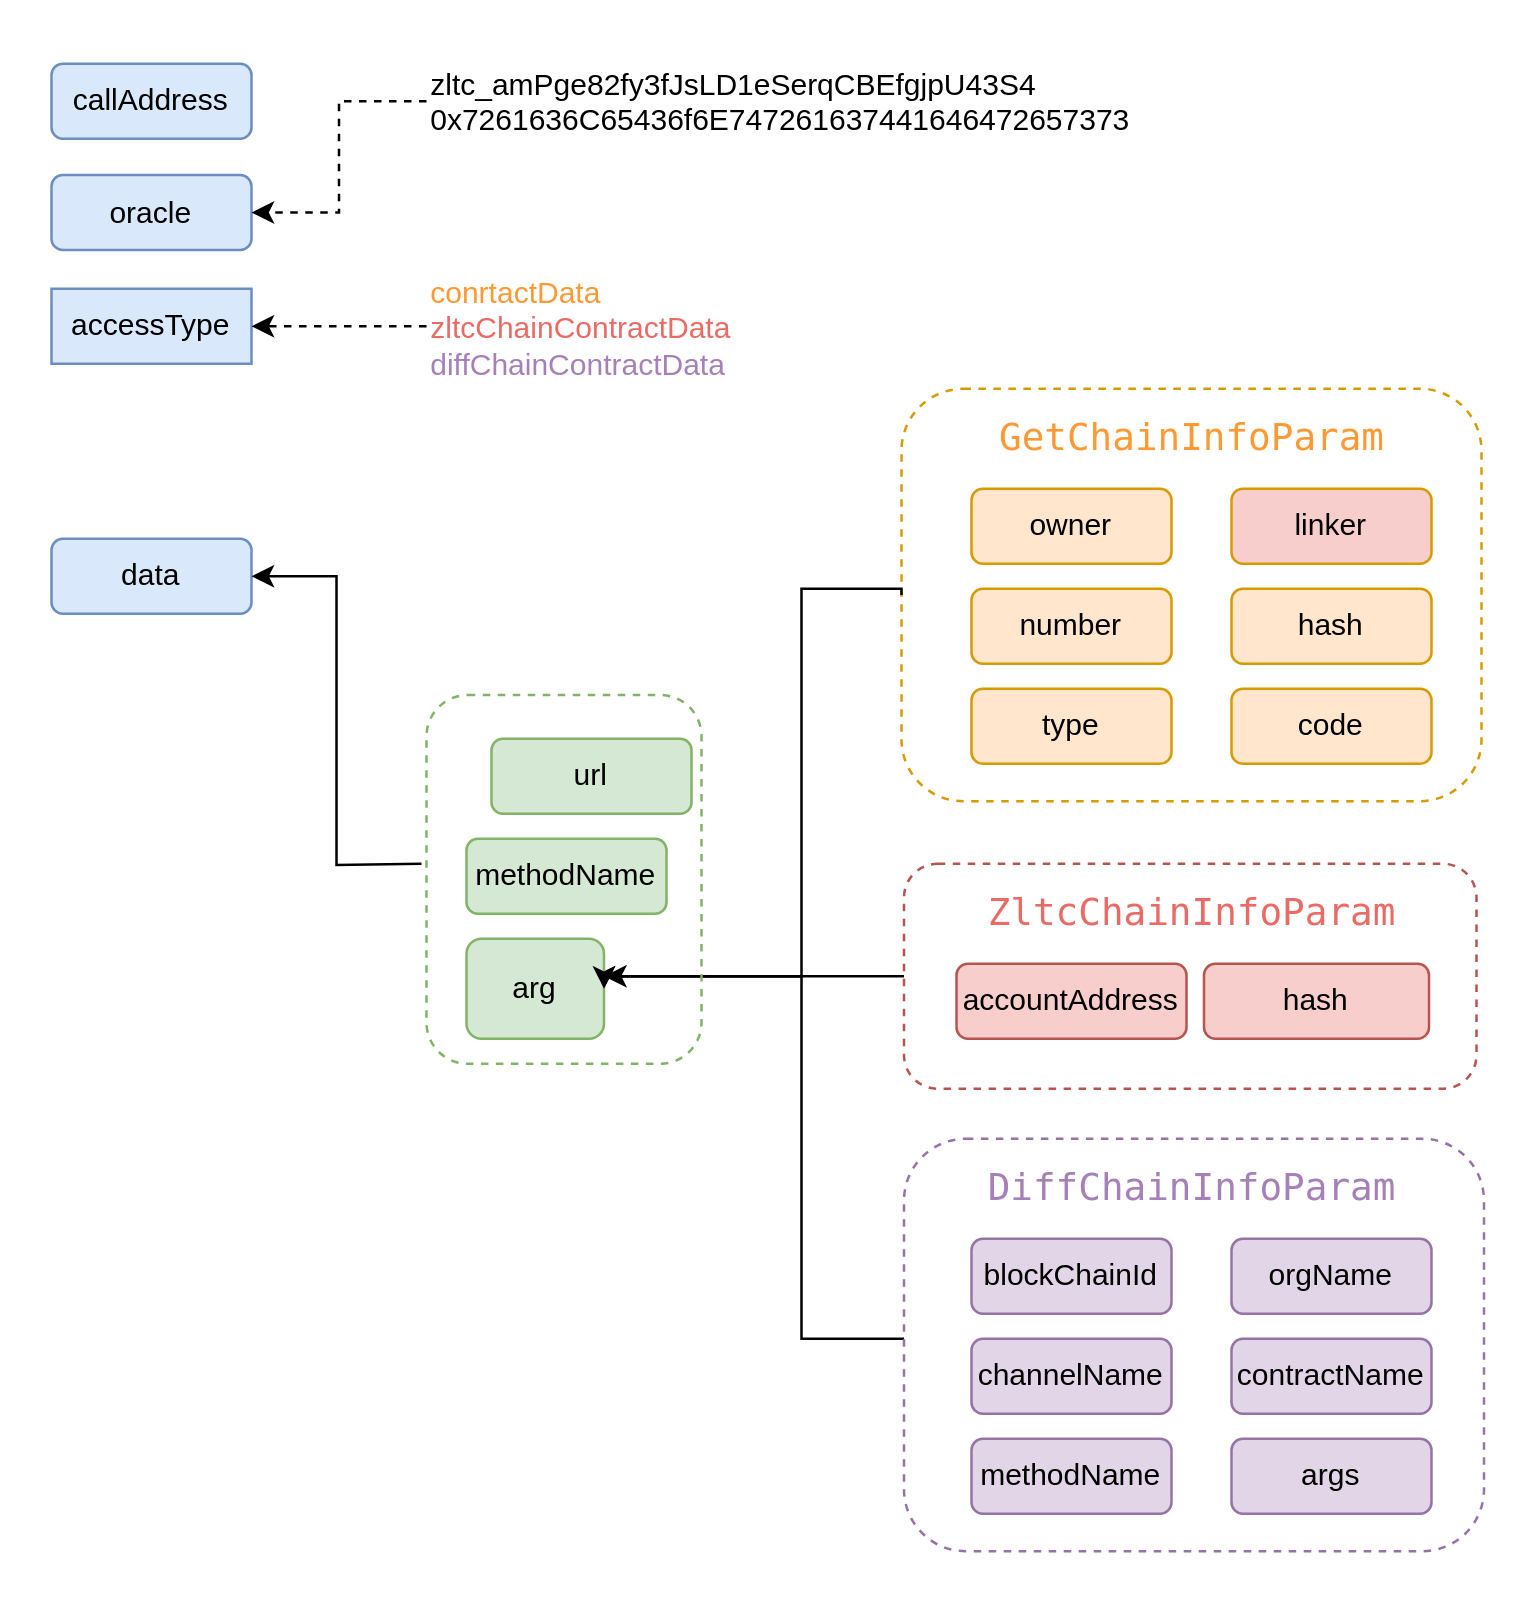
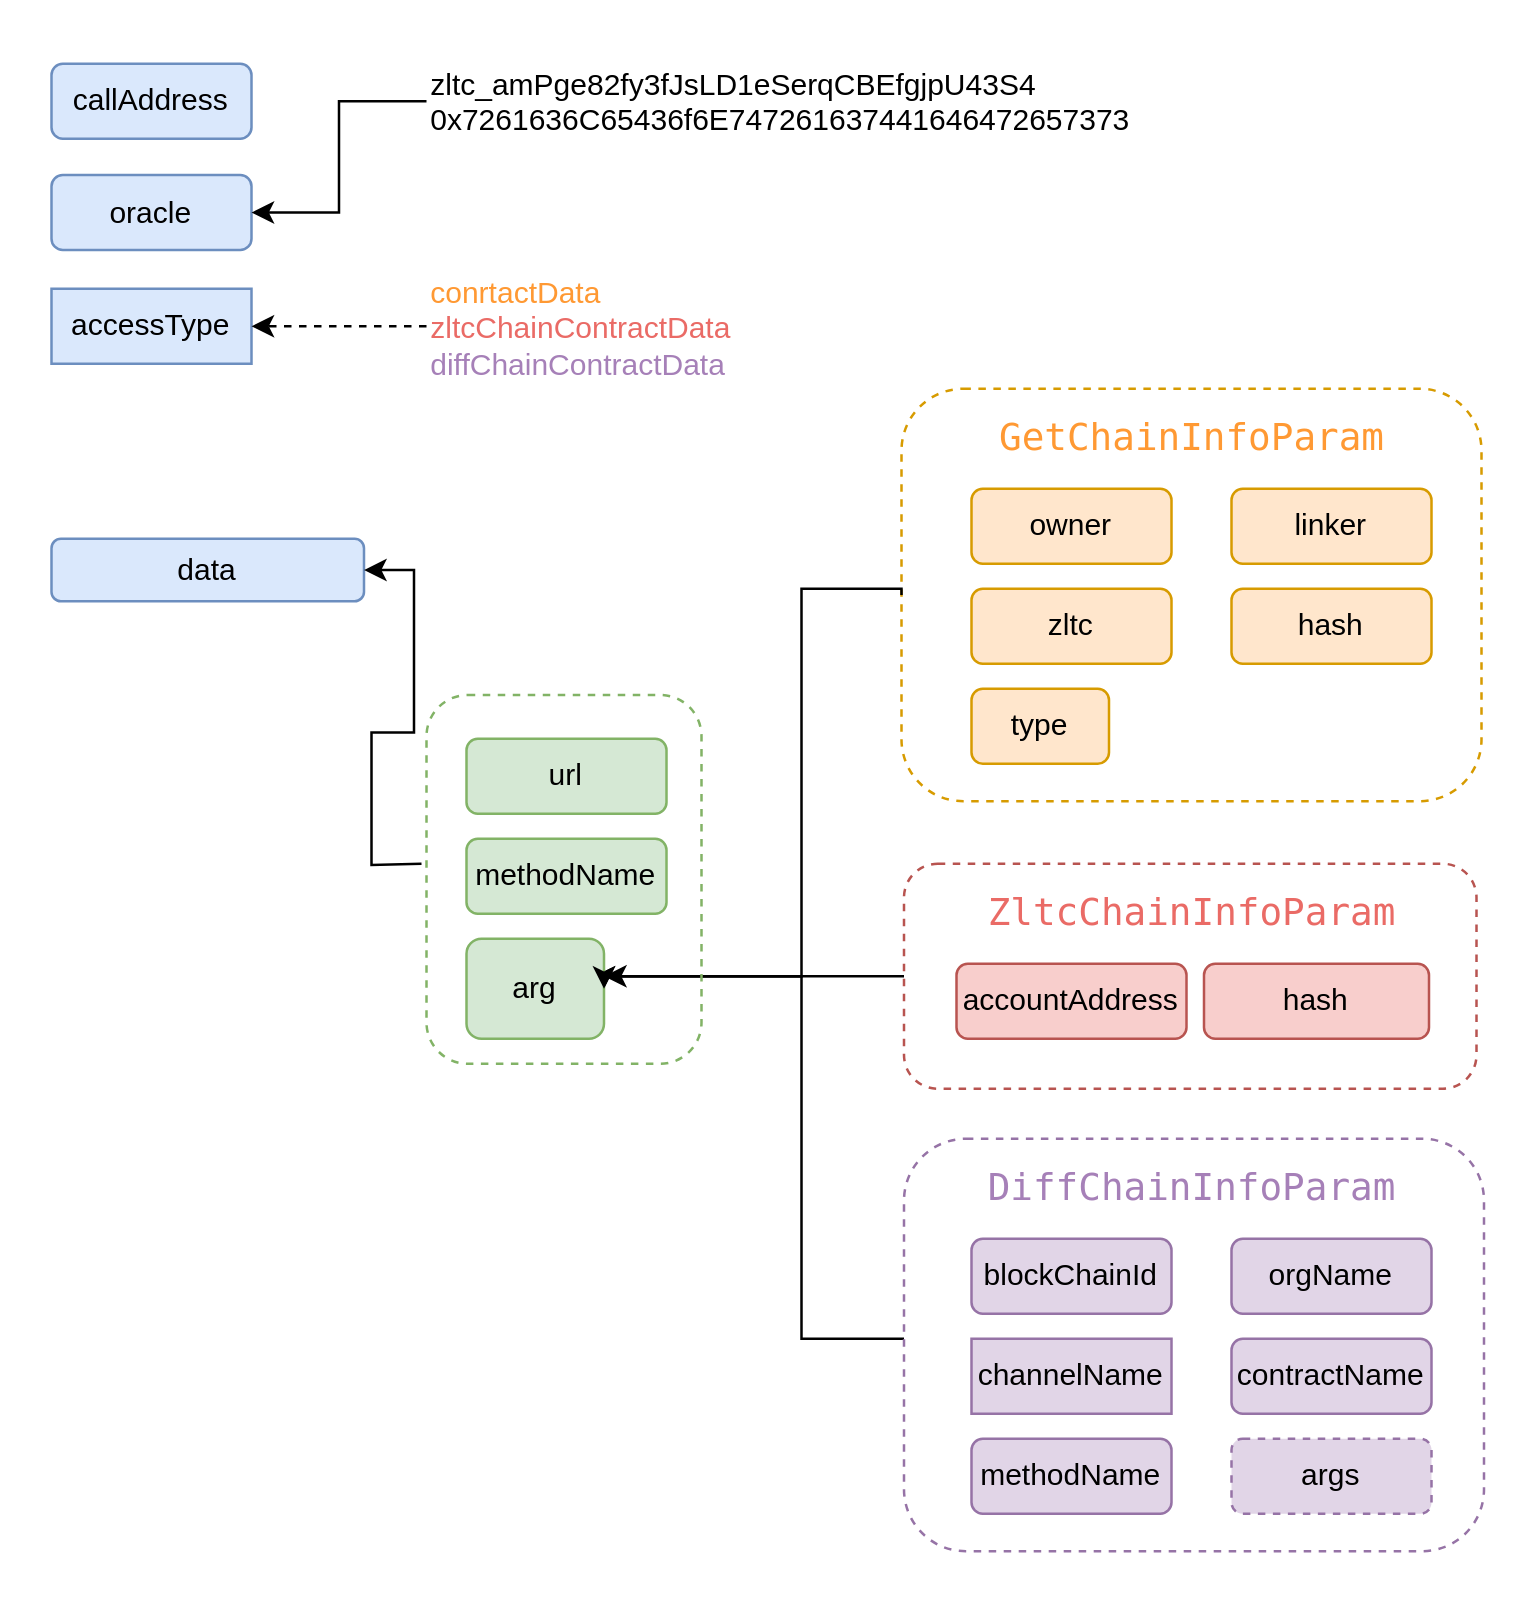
- <mxCell id="6" style="edgeStyle=orthogonalEdgeStyle;rounded=0;orthogonalLoop=1;jettySize=auto;html=1;exitX=0;exitY=0.5;exitDx=0;exitDy=0;entryX=1;entryY=0.5;entryDx=0;entryDy=0;fontColor=default;movable=0;resizable=0;rotatable=0;deletable=0;editable=0;connectable=0;dashed=1;" edge="1" parent="1" source="7" target="3"><mxGeometry relative="1" as="geometry" /></mxCell>
+ <mxCell id="6" style="edgeStyle=orthogonalEdgeStyle;rounded=0;orthogonalLoop=1;jettySize=auto;html=1;exitX=0;exitY=0.5;exitDx=0;exitDy=0;entryX=1;entryY=0.5;entryDx=0;entryDy=0;fontColor=default;movable=0;resizable=0;rotatable=0;deletable=0;editable=0;connectable=0;" edge="1" parent="1" source="7" target="3"><mxGeometry relative="1" as="geometry" /></mxCell>
- <mxCell id="17" value="&lt;div style=&quot;text-align: left;&quot;&gt;linker&lt;/div&gt;" style="rounded=1;whiteSpace=wrap;html=1;labelBackgroundColor=none;fillColor=#f8cecc;strokeColor=#d79b00;movable=0;resizable=0;rotatable=0;deletable=0;editable=0;connectable=0;" vertex="1" parent="10"><mxGeometry x="132" y="50" width="80" height="30" as="geometry" /></mxCell>
+ <mxCell id="17" value="&lt;div style=&quot;text-align: left;&quot;&gt;linker&lt;/div&gt;" style="rounded=1;whiteSpace=wrap;html=1;labelBackgroundColor=none;fillColor=#ffe6cc;strokeColor=#d79b00;movable=0;resizable=0;rotatable=0;deletable=0;editable=0;connectable=0;" vertex="1" parent="10"><mxGeometry x="132" y="50" width="80" height="30" as="geometry" /></mxCell>
- <mxCell id="5" value="&lt;span style=&quot;text-align: left;&quot;&gt;data&lt;/span&gt;" style="rounded=1;whiteSpace=wrap;html=1;labelBackgroundColor=none;fillColor=#dae8fc;strokeColor=#6c8ebf;movable=0;resizable=0;rotatable=0;deletable=0;editable=0;connectable=0;" vertex="1" parent="1"><mxGeometry x="20" y="215" width="80" height="30" as="geometry" /></mxCell>
+ <mxCell id="5" value="&lt;span style=&quot;text-align: left;&quot;&gt;data&lt;/span&gt;" style="rounded=1;whiteSpace=wrap;html=1;labelBackgroundColor=none;fillColor=#dae8fc;strokeColor=#6c8ebf;movable=0;resizable=0;rotatable=0;deletable=0;editable=0;connectable=0;" vertex="1" parent="1"><mxGeometry x="20" y="215" width="125" height="25" as="geometry" /></mxCell>
- <mxCell id="12" value="&lt;span style=&quot;text-align: left;&quot;&gt;number&lt;/span&gt;" style="rounded=1;whiteSpace=wrap;html=1;labelBackgroundColor=none;fillColor=#ffe6cc;strokeColor=#d79b00;movable=0;resizable=0;rotatable=0;deletable=0;editable=0;connectable=0;" vertex="1" parent="10"><mxGeometry x="28" y="90" width="80" height="30" as="geometry" /></mxCell>
+ <mxCell id="12" value="&lt;span style=&quot;text-align: left;&quot;&gt;zltc&lt;/span&gt;" style="rounded=1;whiteSpace=wrap;html=1;labelBackgroundColor=none;fillColor=#ffe6cc;strokeColor=#d79b00;movable=0;resizable=0;rotatable=0;deletable=0;editable=0;connectable=0;" vertex="1" parent="10"><mxGeometry x="28" y="90" width="80" height="30" as="geometry" /></mxCell>
- <mxCell id="16" value="&lt;div style=&quot;text-align: left;&quot;&gt;type&lt;/div&gt;" style="rounded=1;whiteSpace=wrap;html=1;labelBackgroundColor=none;fillColor=#ffe6cc;strokeColor=#d79b00;movable=0;resizable=0;rotatable=0;deletable=0;editable=0;connectable=0;" vertex="1" parent="10"><mxGeometry x="28" y="130" width="80" height="30" as="geometry" /></mxCell>
+ <mxCell id="16" value="&lt;div style=&quot;text-align: left;&quot;&gt;type&lt;/div&gt;" style="rounded=1;whiteSpace=wrap;html=1;labelBackgroundColor=none;fillColor=#ffe6cc;strokeColor=#d79b00;movable=0;resizable=0;rotatable=0;deletable=0;editable=0;connectable=0;" vertex="1" parent="10"><mxGeometry x="28" y="130" width="55" height="30" as="geometry" /></mxCell>
- <mxCell id="18" value="&lt;div style=&quot;text-align: left;&quot;&gt;code&lt;/div&gt;" style="rounded=1;whiteSpace=wrap;html=1;labelBackgroundColor=none;fillColor=#ffe6cc;strokeColor=#d79b00;movable=0;resizable=0;rotatable=0;deletable=0;editable=0;connectable=0;" vertex="1" parent="10"><mxGeometry x="132" y="130" width="80" height="30" as="geometry" /></mxCell>
- <mxCell id="20" value="&lt;span style=&quot;text-align: left;&quot;&gt;url&lt;/span&gt;" style="rounded=1;whiteSpace=wrap;html=1;labelBackgroundColor=none;fillColor=#d5e8d4;strokeColor=#82b366;movable=0;resizable=0;rotatable=0;deletable=0;editable=0;connectable=0;" vertex="1" parent="1"><mxGeometry x="196" y="295" width="80" height="30" as="geometry" /></mxCell>
+ <mxCell id="20" value="&lt;span style=&quot;text-align: left;&quot;&gt;url&lt;/span&gt;" style="rounded=1;whiteSpace=wrap;html=1;labelBackgroundColor=none;fillColor=#d5e8d4;strokeColor=#82b366;movable=0;resizable=0;rotatable=0;deletable=0;editable=0;connectable=0;" vertex="1" parent="1"><mxGeometry x="186" y="295" width="80" height="30" as="geometry" /></mxCell>
- <mxCell id="32" value="&lt;span style=&quot;text-align: left;&quot;&gt;channelName&lt;/span&gt;" style="rounded=1;whiteSpace=wrap;html=1;labelBackgroundColor=none;fillColor=#e1d5e7;strokeColor=#9673a6;container=0;movable=0;resizable=0;rotatable=0;deletable=0;editable=0;connectable=0;" vertex="1" parent="30"><mxGeometry x="27" y="90" width="80" height="30" as="geometry" /></mxCell>
+ <mxCell id="32" value="&lt;span style=&quot;text-align: left;&quot;&gt;channelName&lt;/span&gt;" style="whiteSpace=wrap;html=1;labelBackgroundColor=none;fillColor=#e1d5e7;strokeColor=#9673a6;container=0;movable=0;resizable=0;rotatable=0;deletable=0;editable=0;connectable=0;rounded=0;" vertex="1" parent="30"><mxGeometry x="27" y="90" width="80" height="30" as="geometry" /></mxCell>
- <mxCell id="38" value="&lt;div style=&quot;text-align: left;&quot;&gt;args&lt;/div&gt;" style="rounded=1;whiteSpace=wrap;html=1;labelBackgroundColor=none;fillColor=#e1d5e7;strokeColor=#9673a6;container=0;movable=0;resizable=0;rotatable=0;deletable=0;editable=0;connectable=0;" vertex="1" parent="30"><mxGeometry x="131" y="130" width="80" height="30" as="geometry" /></mxCell>
+ <mxCell id="38" value="&lt;div style=&quot;text-align: left;&quot;&gt;args&lt;/div&gt;" style="rounded=1;whiteSpace=wrap;html=1;labelBackgroundColor=none;fillColor=#e1d5e7;strokeColor=#9673a6;container=0;movable=0;resizable=0;rotatable=0;deletable=0;editable=0;connectable=0;dashed=1;" vertex="1" parent="30"><mxGeometry x="131" y="130" width="80" height="30" as="geometry" /></mxCell>
